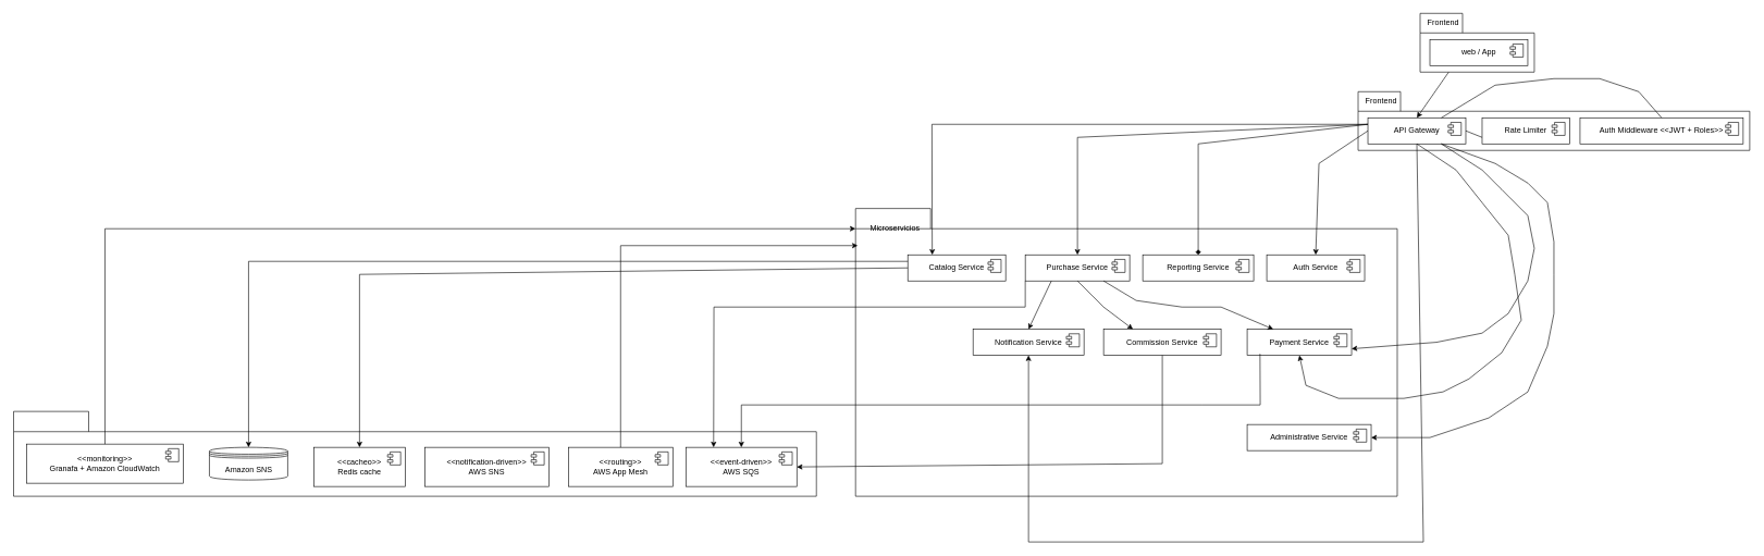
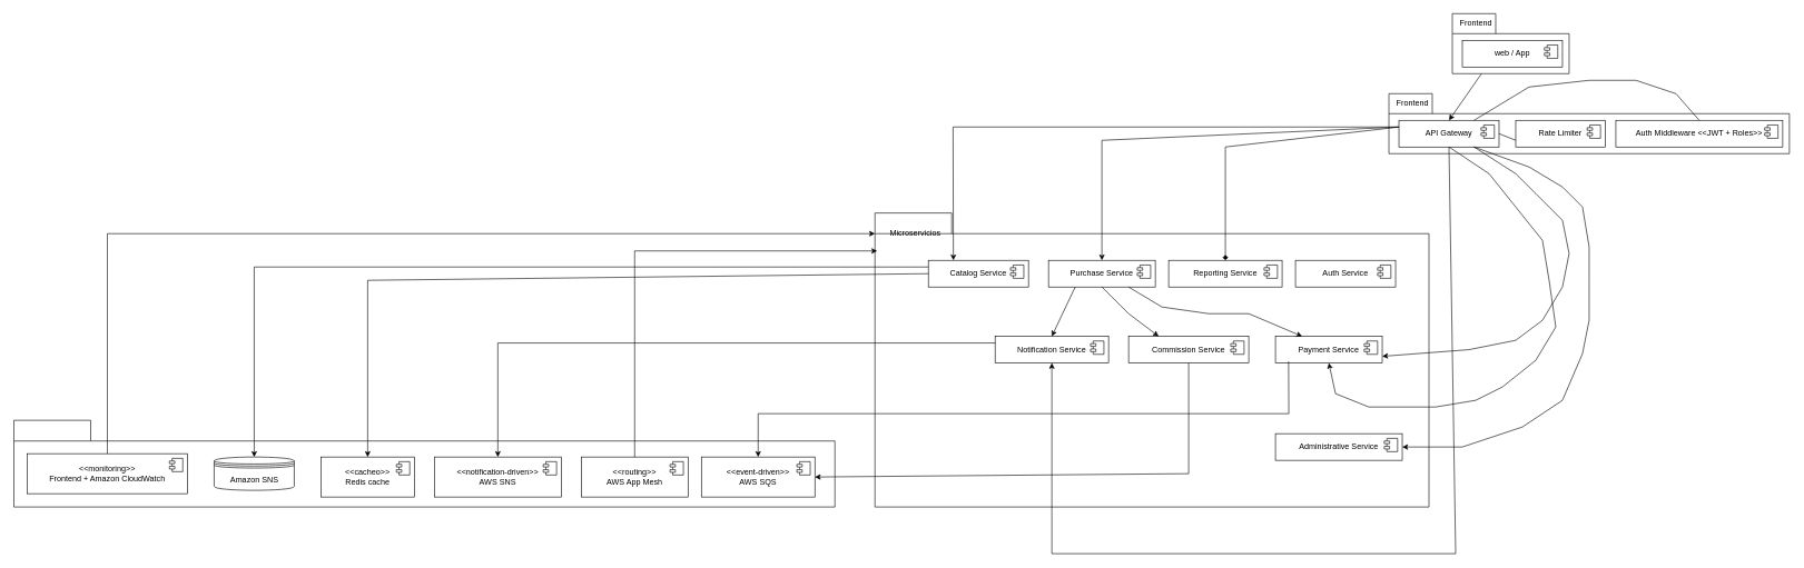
- <mxCell id="55" value="" style="endArrow=classic;html=1;rounded=0;exitX=0;exitY=0.5;exitDx=0;exitDy=0;entryX=0.5;entryY=0;entryDx=0;entryDy=0;" parent="1" source="10" target="22" edge="1"><mxGeometry width="50" height="50" relative="1" as="geometry"><mxPoint x="1930" y="310" as="sourcePoint" /><mxPoint x="1980" y="260" as="targetPoint" /><Array as="points"><mxPoint x="2020" y="250" /></Array></mxGeometry></mxCell>
- <mxCell id="59" value="" style="endArrow=classic;html=1;rounded=0;entryX=0.25;entryY=0;entryDx=0;entryDy=0;exitX=0;exitY=1;exitDx=0;exitDy=0;" parent="1" source="18" target="43" edge="1"><mxGeometry width="50" height="50" relative="1" as="geometry"><mxPoint x="950" y="550" as="sourcePoint" /><mxPoint x="1000" y="500" as="targetPoint" /><Array as="points"><mxPoint x="1570" y="470" /><mxPoint x="1093" y="470" /></Array></mxGeometry></mxCell>
+ <mxCell id="63" value="" style="endArrow=classic;html=1;rounded=0;entryX=0.5;entryY=0;entryDx=0;entryDy=0;exitX=0;exitY=0.25;exitDx=0;exitDy=0;" parent="1" source="24" target="39" edge="1"><mxGeometry width="50" height="50" relative="1" as="geometry"><mxPoint x="730" y="890" as="sourcePoint" /><mxPoint x="780" y="840" as="targetPoint" /><Array as="points"><mxPoint x="745" y="514" /></Array></mxGeometry></mxCell>
- <mxCell id="33" value="&amp;lt;&amp;lt;monitoring&amp;gt;&amp;gt;&lt;div&gt;Granafa + Amazon CloudWatch&lt;/div&gt;" style="html=1;dropTarget=0;whiteSpace=wrap;" parent="1" vertex="1"><mxGeometry x="40" y="680" width="240" height="60" as="geometry" /></mxCell>
+ <mxCell id="33" value="&amp;lt;&amp;lt;monitoring&amp;gt;&amp;gt;&lt;div&gt;Frontend + Amazon CloudWatch&lt;/div&gt;" style="html=1;dropTarget=0;whiteSpace=wrap;" parent="1" vertex="1"><mxGeometry x="40" y="680" width="240" height="60" as="geometry" /></mxCell>
